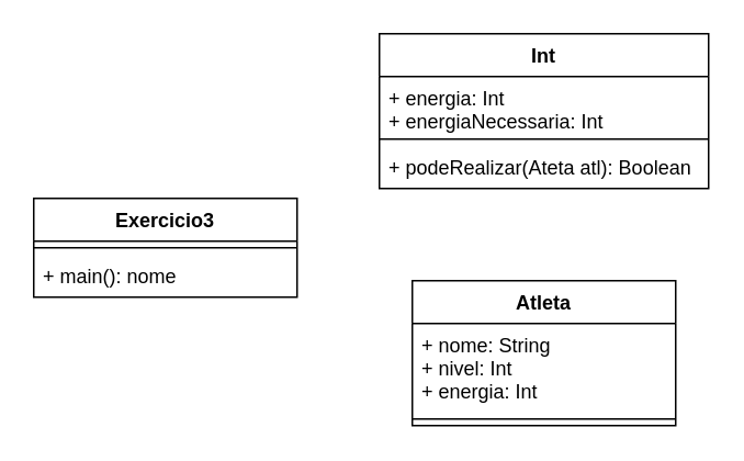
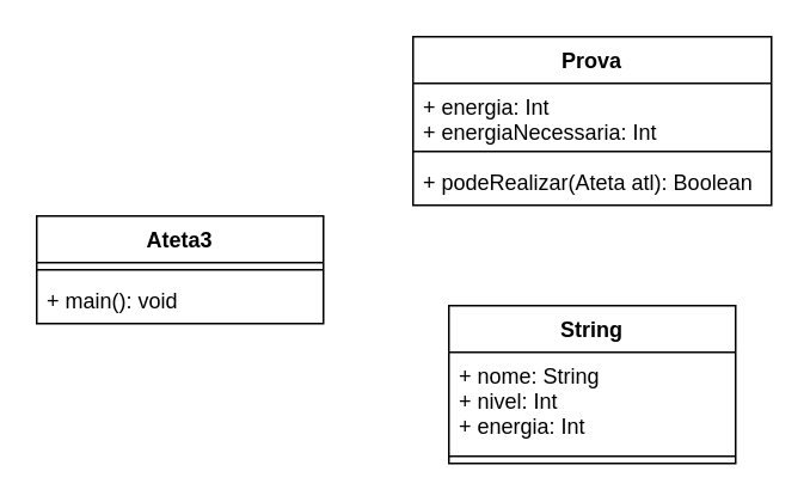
- <mxCell id="5" value="Int" style="swimlane;fontStyle=1;align=center;verticalAlign=top;childLayout=stackLayout;horizontal=1;startSize=26;horizontalStack=0;resizeParent=1;resizeParentMax=0;resizeLast=0;collapsible=1;marginBottom=0;" vertex="1" parent="1"><mxGeometry x="230" y="20" width="200" height="94" as="geometry" /></mxCell>
+ <mxCell id="5" value="Prova" style="swimlane;fontStyle=1;align=center;verticalAlign=top;childLayout=stackLayout;horizontal=1;startSize=26;horizontalStack=0;resizeParent=1;resizeParentMax=0;resizeLast=0;collapsible=1;marginBottom=0;" vertex="1" parent="1"><mxGeometry x="230" y="20" width="200" height="94" as="geometry" /></mxCell>
- <mxCell id="9" value="Exercicio3" style="swimlane;fontStyle=1;align=center;verticalAlign=top;childLayout=stackLayout;horizontal=1;startSize=26;horizontalStack=0;resizeParent=1;resizeParentMax=0;resizeLast=0;collapsible=1;marginBottom=0;" vertex="1" parent="1"><mxGeometry x="20" y="120" width="160" height="60" as="geometry" /></mxCell>
+ <mxCell id="9" value="Ateta3" style="swimlane;fontStyle=1;align=center;verticalAlign=top;childLayout=stackLayout;horizontal=1;startSize=26;horizontalStack=0;resizeParent=1;resizeParentMax=0;resizeLast=0;collapsible=1;marginBottom=0;" vertex="1" parent="1"><mxGeometry x="20" y="120" width="160" height="60" as="geometry" /></mxCell>
- <mxCell id="11" value="+ main(): nome" style="text;strokeColor=none;fillColor=none;align=left;verticalAlign=top;spacingLeft=4;spacingRight=4;overflow=hidden;rotatable=0;points=[[0,0.5],[1,0.5]];portConstraint=eastwest;" vertex="1" parent="9"><mxGeometry y="34" width="160" height="26" as="geometry" /></mxCell>
+ <mxCell id="11" value="+ main(): void" style="text;strokeColor=none;fillColor=none;align=left;verticalAlign=top;spacingLeft=4;spacingRight=4;overflow=hidden;rotatable=0;points=[[0,0.5],[1,0.5]];portConstraint=eastwest;" vertex="1" parent="9"><mxGeometry y="34" width="160" height="26" as="geometry" /></mxCell>
- <mxCell id="2" value="Atleta" style="swimlane;fontStyle=1;align=center;verticalAlign=top;childLayout=stackLayout;horizontal=1;startSize=26;horizontalStack=0;resizeParent=1;resizeParentMax=0;resizeLast=0;collapsible=1;marginBottom=0;" vertex="1" parent="1"><mxGeometry x="250" y="170" width="160" height="88" as="geometry" /></mxCell>
+ <mxCell id="2" value="String" style="swimlane;fontStyle=1;align=center;verticalAlign=top;childLayout=stackLayout;horizontal=1;startSize=26;horizontalStack=0;resizeParent=1;resizeParentMax=0;resizeLast=0;collapsible=1;marginBottom=0;" vertex="1" parent="1"><mxGeometry x="250" y="170" width="160" height="88" as="geometry" /></mxCell>
